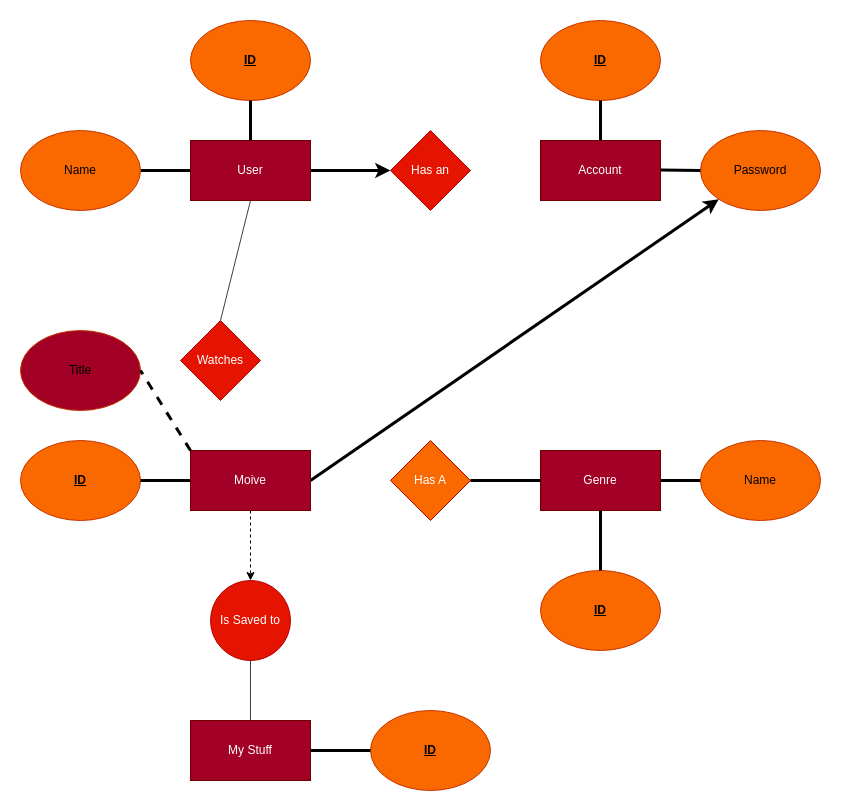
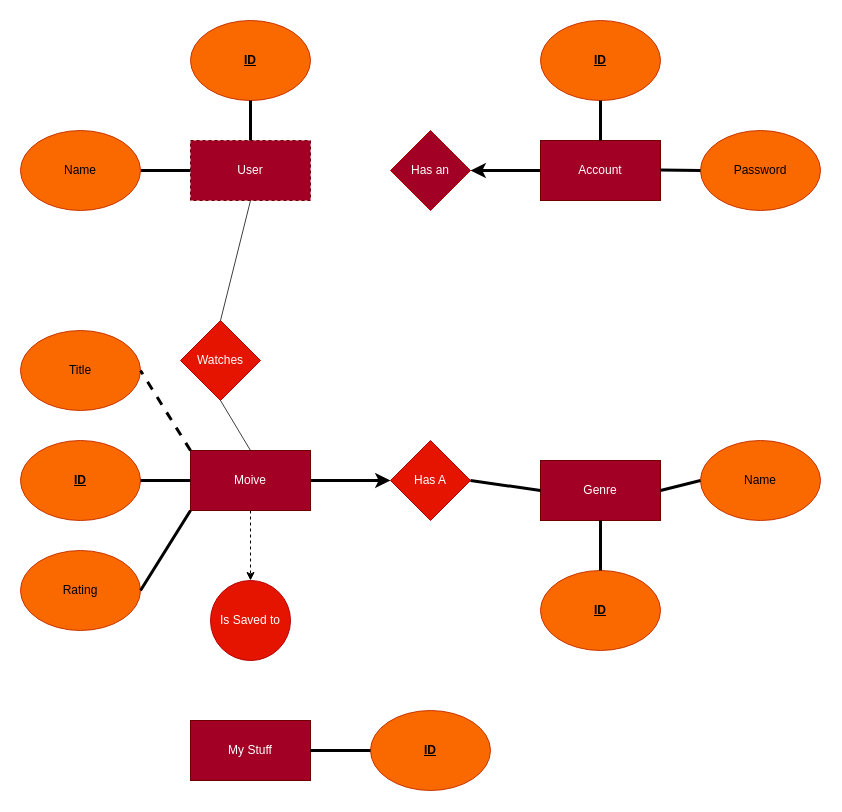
- <mxCell id="4" value="User" style="rounded=0;whiteSpace=wrap;html=1;fillColor=#a20025;fontColor=#ffffff;strokeColor=#6F0000;" parent="1" vertex="1"><mxGeometry x="190" y="140" width="120" height="60" as="geometry" /></mxCell>
+ <mxCell id="4" value="User" style="rounded=0;whiteSpace=wrap;html=1;fillColor=#a20025;fontColor=#ffffff;strokeColor=#6F0000;dashed=1;" parent="1" vertex="1"><mxGeometry x="190" y="140" width="120" height="60" as="geometry" /></mxCell>
- <mxCell id="3" style="edgeStyle=none;html=1;exitX=1;exitY=0.5;exitDx=0;exitDy=0;entryX=0;entryY=0.5;entryDx=0;entryDy=0;strokeColor=default;strokeWidth=3;" parent="1" source="4" target="10" edge="1"><mxGeometry relative="1" as="geometry" /></mxCell>
- <mxCell id="10" value="Has an" style="rhombus;whiteSpace=wrap;html=1;fillColor=#e51400;fontColor=#ffffff;strokeColor=#B20000;" parent="1" vertex="1"><mxGeometry x="390" y="130" width="80" height="80" as="geometry" /></mxCell>
+ <mxCell id="10" value="Has an" style="rhombus;whiteSpace=wrap;html=1;fillColor=#a20025;fontColor=#ffffff;strokeColor=#B20000;" parent="1" vertex="1"><mxGeometry x="390" y="130" width="80" height="80" as="geometry" /></mxCell>
+ <mxCell id="8" style="edgeStyle=none;html=1;exitX=0;exitY=0.5;exitDx=0;exitDy=0;entryX=1;entryY=0.5;entryDx=0;entryDy=0;strokeColor=default;strokeWidth=3;" parent="1" source="9" target="10" edge="1"><mxGeometry relative="1" as="geometry" /></mxCell>
- <mxCell id="5" style="edgeStyle=none;html=1;exitX=1;exitY=0.5;exitDx=0;exitDy=0;strokeColor=default;strokeWidth=3;" parent="1" source="7" target="11" edge="1"><mxGeometry relative="1" as="geometry" /></mxCell>
+ <mxCell id="5" style="edgeStyle=none;html=1;exitX=1;exitY=0.5;exitDx=0;exitDy=0;entryX=0;entryY=0.5;entryDx=0;entryDy=0;strokeColor=default;strokeWidth=3;" parent="1" source="7" target="16" edge="1"><mxGeometry relative="1" as="geometry" /></mxCell>
- <mxCell id="23" value="Title" style="ellipse;whiteSpace=wrap;html=1;fillColor=#a20025;fontColor=#000000;strokeColor=#C73500;" parent="1" vertex="1"><mxGeometry x="20" y="330" width="120" height="80" as="geometry" /></mxCell>
+ <mxCell id="23" value="Title" style="ellipse;whiteSpace=wrap;html=1;fillColor=#fa6800;fontColor=#000000;strokeColor=#C73500;" parent="1" vertex="1"><mxGeometry x="20" y="330" width="120" height="80" as="geometry" /></mxCell>
+ <mxCell id="21" value="" style="endArrow=none;html=1;strokeColor=default;exitX=0.5;exitY=0;exitDx=0;exitDy=0;entryX=0.5;entryY=1;entryDx=0;entryDy=0;fontStyle=0;strokeWidth=0.75;" parent="1" source="7" target="15" edge="1"><mxGeometry width="50" height="50" relative="1" as="geometry"><mxPoint x="260" y="210" as="sourcePoint" /><mxPoint x="260" y="300" as="targetPoint" /></mxGeometry></mxCell>
- <mxCell id="16" value="Has A" style="rhombus;whiteSpace=wrap;html=1;fillColor=#fa6800;fontColor=#ffffff;strokeColor=#B20000;" parent="1" vertex="1"><mxGeometry x="390" y="440" width="80" height="80" as="geometry" /></mxCell>
+ <mxCell id="16" value="Has A" style="rhombus;whiteSpace=wrap;html=1;fillColor=#e51400;fontColor=#ffffff;strokeColor=#B20000;" parent="1" vertex="1"><mxGeometry x="390" y="440" width="80" height="80" as="geometry" /></mxCell>
- <mxCell id="2" value="Genre" style="rounded=0;whiteSpace=wrap;html=1;fillColor=#a20025;fontColor=#ffffff;strokeColor=#6F0000;" parent="1" vertex="1"><mxGeometry x="540" y="450" width="120" height="60" as="geometry" /></mxCell>
+ <mxCell id="2" value="Genre" style="rounded=0;whiteSpace=wrap;html=1;fillColor=#a20025;fontColor=#ffffff;strokeColor=#6F0000;" parent="1" vertex="1"><mxGeometry x="540" y="460" width="120" height="60" as="geometry" /></mxCell>
+ <mxCell id="29" value="" style="endArrow=none;html=1;strokeColor=default;entryX=1;entryY=0.5;entryDx=0;entryDy=0;fontStyle=0;strokeWidth=3;exitX=0;exitY=1;exitDx=0;exitDy=0;" parent="1" source="7" target="28" edge="1"><mxGeometry width="50" height="50" relative="1" as="geometry"><mxPoint x="200" y="460" as="sourcePoint" /><mxPoint x="150" y="420" as="targetPoint" /></mxGeometry></mxCell>
+ <mxCell id="28" value="Rating" style="ellipse;whiteSpace=wrap;html=1;fillColor=#fa6800;fontColor=#000000;strokeColor=#C73500;" parent="1" vertex="1"><mxGeometry x="20" y="550" width="120" height="80" as="geometry" /></mxCell>
- <mxCell id="30" value="" style="endArrow=none;html=1;strokeColor=default;exitX=0.5;exitY=0;exitDx=0;exitDy=0;entryX=0.5;entryY=1;entryDx=0;entryDy=0;fontStyle=0;strokeWidth=0.75;" parent="1" source="19" target="18" edge="1"><mxGeometry width="50" height="50" relative="1" as="geometry"><mxPoint x="270" y="470" as="sourcePoint" /><mxPoint x="270" y="390" as="targetPoint" /></mxGeometry></mxCell>
